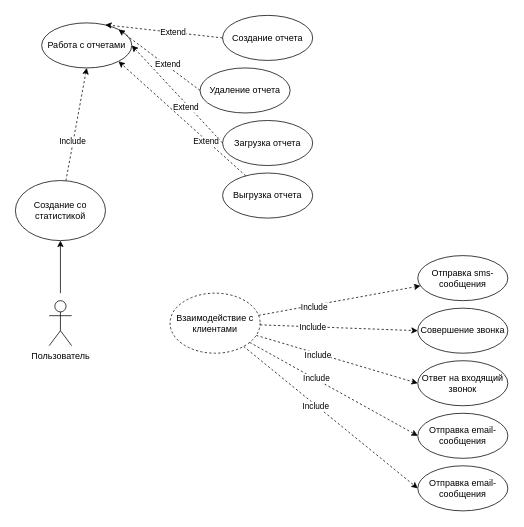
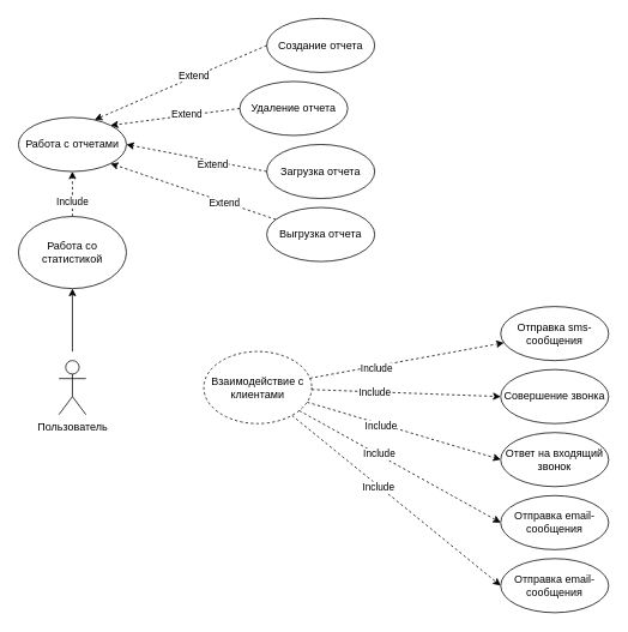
- <mxCell id="22" value="Работа с отчетами" style="ellipse;whiteSpace=wrap;html=1;" vertex="1" parent="1"><mxGeometry x="55" y="30" width="120" height="60" as="geometry" /></mxCell>
+ <mxCell id="22" value="Работа с отчетами" style="ellipse;whiteSpace=wrap;html=1;" vertex="1" parent="1"><mxGeometry x="20" y="130" width="120" height="60" as="geometry" /></mxCell>
- <mxCell id="21" value="Создание со статистикой" style="ellipse;whiteSpace=wrap;html=1;" vertex="1" parent="1"><mxGeometry x="20" y="240" width="120" height="80" as="geometry" /></mxCell>
+ <mxCell id="21" value="Работа со статистикой" style="ellipse;whiteSpace=wrap;html=1;" vertex="1" parent="1"><mxGeometry x="20" y="240" width="120" height="80" as="geometry" /></mxCell>
